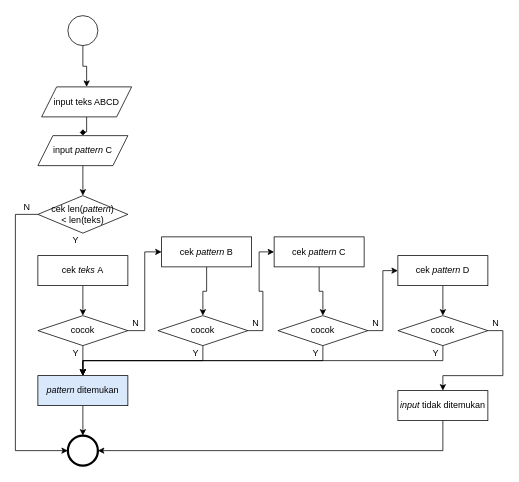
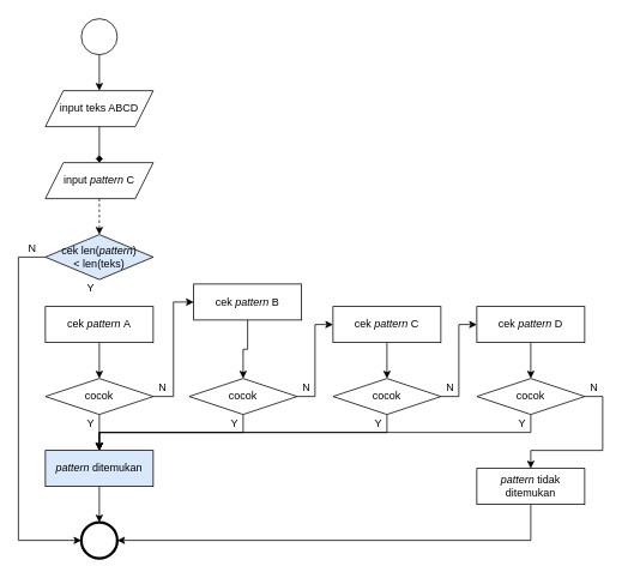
- <mxCell id="9" value="input teks ABCD" style="shape=parallelogram;perimeter=parallelogramPerimeter;whiteSpace=wrap;html=1;fixedSize=1;" vertex="1" parent="1"><mxGeometry x="55" y="115" width="120" height="40" as="geometry" /></mxCell>
+ <mxCell id="9" value="input teks ABCD" style="shape=parallelogram;perimeter=parallelogramPerimeter;whiteSpace=wrap;html=1;fixedSize=1;" vertex="1" parent="1"><mxGeometry x="50" y="100" width="120" height="40" as="geometry" /></mxCell>
- <mxCell id="4" style="edgeStyle=orthogonalEdgeStyle;rounded=0;orthogonalLoop=1;jettySize=auto;html=1;entryX=0.5;entryY=0;entryDx=0;entryDy=0;" edge="1" parent="1" source="5" target="15"><mxGeometry relative="1" as="geometry" /></mxCell>
+ <mxCell id="4" style="edgeStyle=orthogonalEdgeStyle;rounded=0;orthogonalLoop=1;jettySize=auto;html=1;entryX=0.5;entryY=0;entryDx=0;entryDy=0;dashed=1;" edge="1" parent="1" source="5" target="15"><mxGeometry relative="1" as="geometry" /></mxCell>
- <mxCell id="15" value="&lt;span&gt;cek len(&lt;/span&gt;&lt;i&gt;pattern&lt;/i&gt;&lt;span&gt;)&lt;br&gt;&amp;lt; len(teks)&lt;/span&gt;" style="rhombus;whiteSpace=wrap;html=1;" vertex="1" parent="1"><mxGeometry x="50" y="260" width="120" height="50" as="geometry" /></mxCell>
+ <mxCell id="15" value="&lt;span&gt;cek len(&lt;/span&gt;&lt;i&gt;pattern&lt;/i&gt;&lt;span&gt;)&lt;br&gt;&amp;lt; len(teks)&lt;/span&gt;" style="rhombus;whiteSpace=wrap;html=1;fillColor=#dae8fc;" vertex="1" parent="1"><mxGeometry x="50" y="260" width="120" height="50" as="geometry" /></mxCell>
- <mxCell id="25" value="cek&amp;nbsp;&lt;i&gt;pattern&lt;/i&gt;&amp;nbsp;C" style="rounded=0;whiteSpace=wrap;html=1;" vertex="1" parent="1"><mxGeometry x="365" y="315" width="120" height="40" as="geometry" /></mxCell>
+ <mxCell id="25" value="cek&amp;nbsp;&lt;i&gt;pattern&lt;/i&gt;&amp;nbsp;C" style="rounded=0;whiteSpace=wrap;html=1;" vertex="1" parent="1"><mxGeometry x="370" y="340" width="120" height="40" as="geometry" /></mxCell>
- <mxCell id="3" value="cek&amp;nbsp;&lt;i&gt;teks&lt;/i&gt;&amp;nbsp;A" style="rounded=0;whiteSpace=wrap;html=1;" vertex="1" parent="1"><mxGeometry x="50" y="340" width="120" height="40" as="geometry" /></mxCell>
+ <mxCell id="3" value="cek&amp;nbsp;&lt;i&gt;pattern&lt;/i&gt;&amp;nbsp;A" style="rounded=0;whiteSpace=wrap;html=1;" vertex="1" parent="1"><mxGeometry x="50" y="340" width="120" height="40" as="geometry" /></mxCell>
- <mxCell id="13" value="&lt;i&gt;input&lt;/i&gt;&amp;nbsp;tidak ditemukan" style="rounded=0;whiteSpace=wrap;html=1;" vertex="1" parent="1"><mxGeometry x="530" y="520" width="120" height="40" as="geometry" /></mxCell>
+ <mxCell id="13" value="&lt;i&gt;pattern&lt;/i&gt;&amp;nbsp;tidak ditemukan" style="rounded=0;whiteSpace=wrap;html=1;" vertex="1" parent="1"><mxGeometry x="530" y="520" width="120" height="40" as="geometry" /></mxCell>
